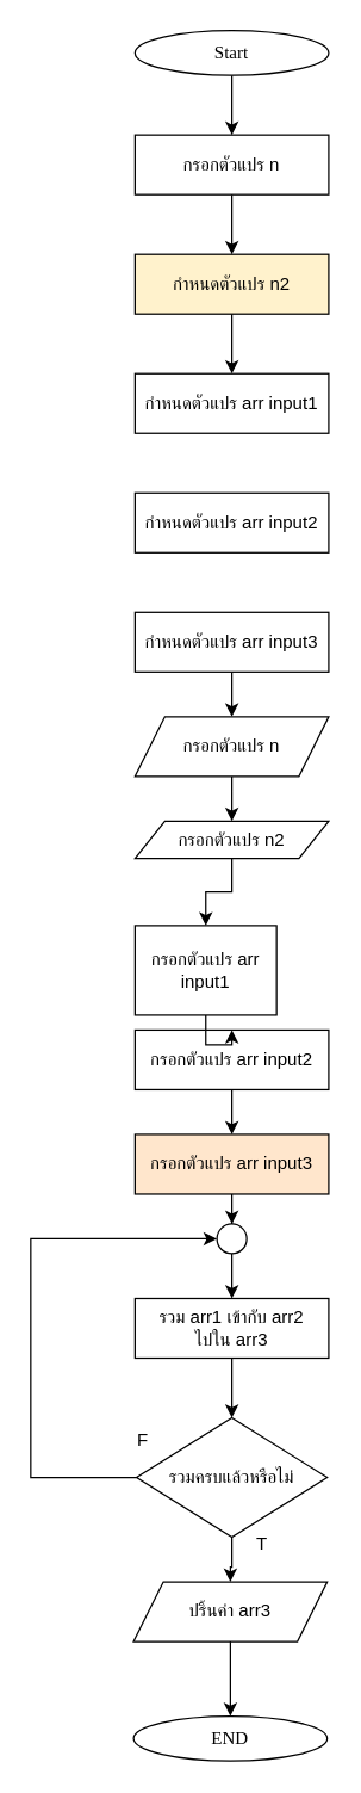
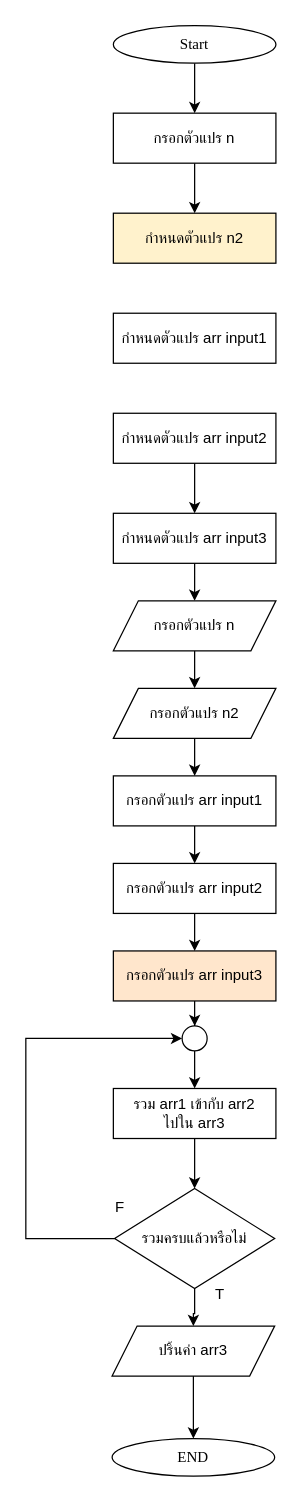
- <mxCell id="17" value="" style="edgeStyle=orthogonalEdgeStyle;rounded=0;orthogonalLoop=1;jettySize=auto;html=1;" edge="1" parent="1" source="18" target="12"><mxGeometry relative="1" as="geometry" /></mxCell>
+ <mxCell id="13" value="" style="edgeStyle=orthogonalEdgeStyle;rounded=0;orthogonalLoop=1;jettySize=auto;html=1;" edge="1" parent="1" source="14" target="16"><mxGeometry relative="1" as="geometry" /></mxCell>
- <mxCell id="24" value="กรอกตัวแปร n2" style="rounded=0;whiteSpace=wrap;html=1;shape=parallelogram;perimeter=parallelogramPerimeter;fixedSize=1;" vertex="1" parent="1"><mxGeometry x="90" y="550" width="130" height="25" as="geometry" /></mxCell>
+ <mxCell id="24" value="กรอกตัวแปร n2" style="rounded=0;whiteSpace=wrap;html=1;shape=parallelogram;perimeter=parallelogramPerimeter;fixedSize=1;" vertex="1" parent="1"><mxGeometry x="90" y="550" width="130" height="40" as="geometry" /></mxCell>
- <mxCell id="30" value="กรอกตัวแปร arr input1" style="rounded=0;whiteSpace=wrap;html=1;" vertex="1" parent="1"><mxGeometry x="90" y="620" width="95" height="60" as="geometry" /></mxCell>
+ <mxCell id="30" value="กรอกตัวแปร arr input1" style="rounded=0;whiteSpace=wrap;html=1;" vertex="1" parent="1"><mxGeometry x="90" y="620" width="130" height="40" as="geometry" /></mxCell>
